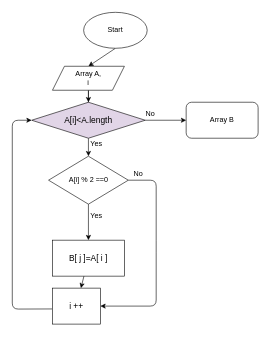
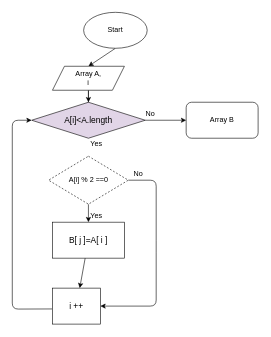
- <mxCell id="6" style="edgeStyle=none;html=1;exitX=0.5;exitY=1;exitDx=0;exitDy=0;entryX=0.5;entryY=0;entryDx=0;entryDy=0;" edge="1" parent="1" source="7" target="12"><mxGeometry relative="1" as="geometry" /></mxCell>
- <mxCell id="12" value="A[i] % 2 ==0" style="rhombus;whiteSpace=wrap;html=1;" vertex="1" parent="1"><mxGeometry x="80.5" y="260" width="133" height="80" as="geometry" /></mxCell>
+ <mxCell id="12" value="A[i] % 2 ==0" style="rhombus;whiteSpace=wrap;html=1;dashed=1;" vertex="1" parent="1"><mxGeometry x="80.5" y="260" width="133" height="80" as="geometry" /></mxCell>
- <mxCell id="9" value="&lt;font style=&quot;font-size: 14px&quot;&gt;B[ j ]=A[ i ]&lt;/font&gt;" style="rounded=0;whiteSpace=wrap;html=1;" vertex="1" parent="1"><mxGeometry x="87" y="400" width="120" height="60" as="geometry" /></mxCell>
+ <mxCell id="9" value="&lt;font style=&quot;font-size: 14px&quot;&gt;B[ j ]=A[ i ]&lt;/font&gt;" style="rounded=0;whiteSpace=wrap;html=1;" vertex="1" parent="1"><mxGeometry x="87" y="370" width="120" height="60" as="geometry" /></mxCell>
